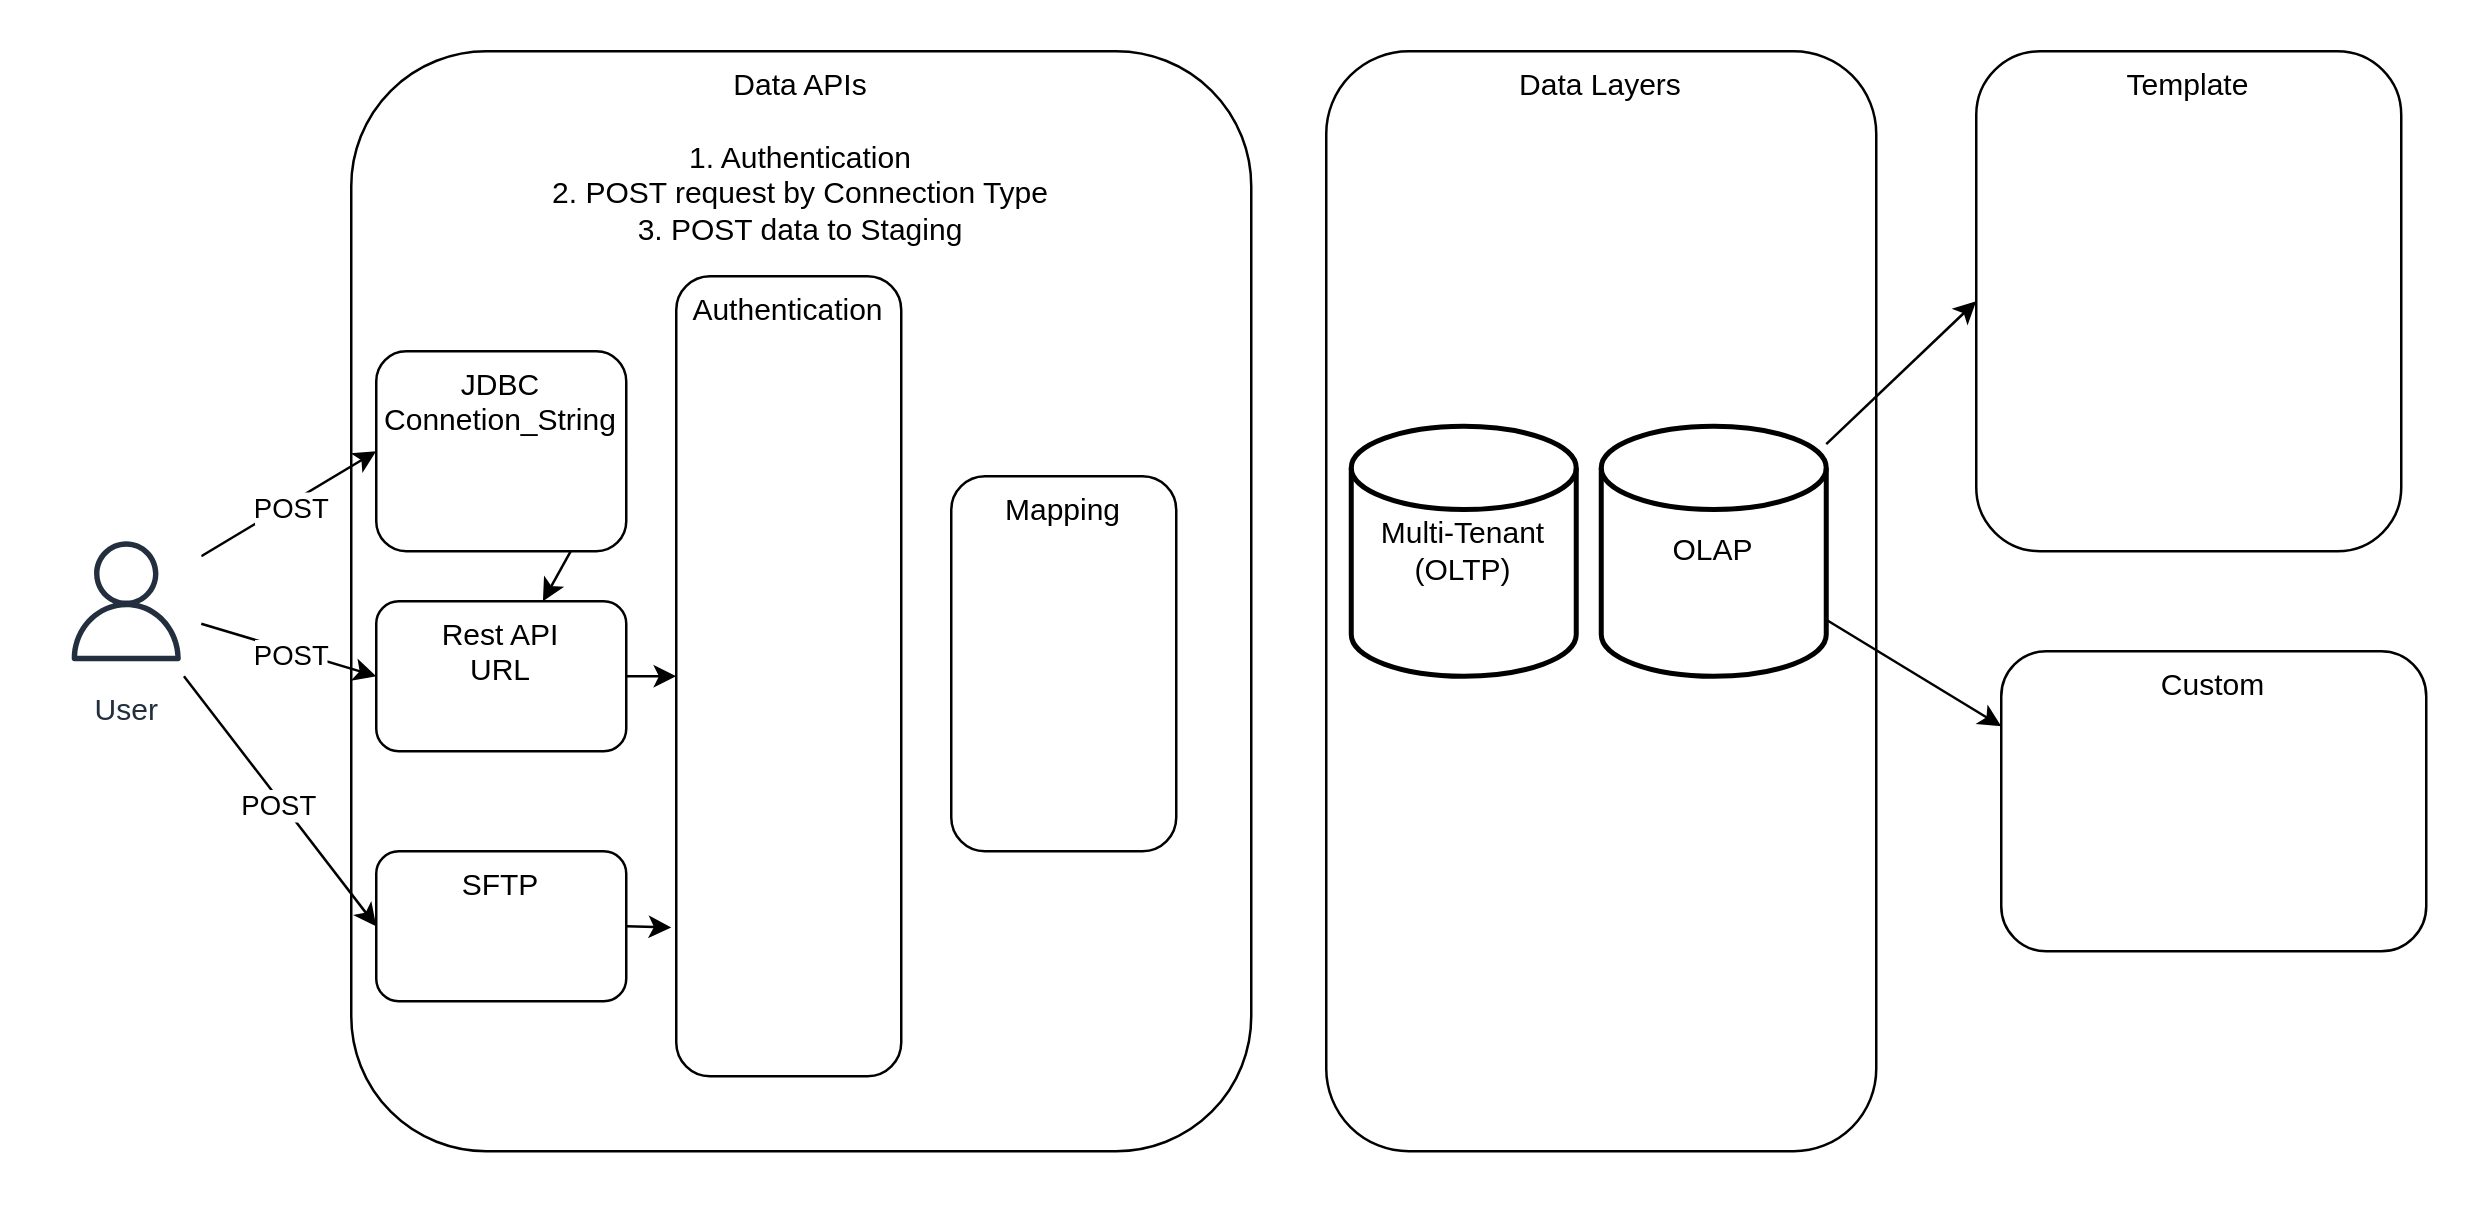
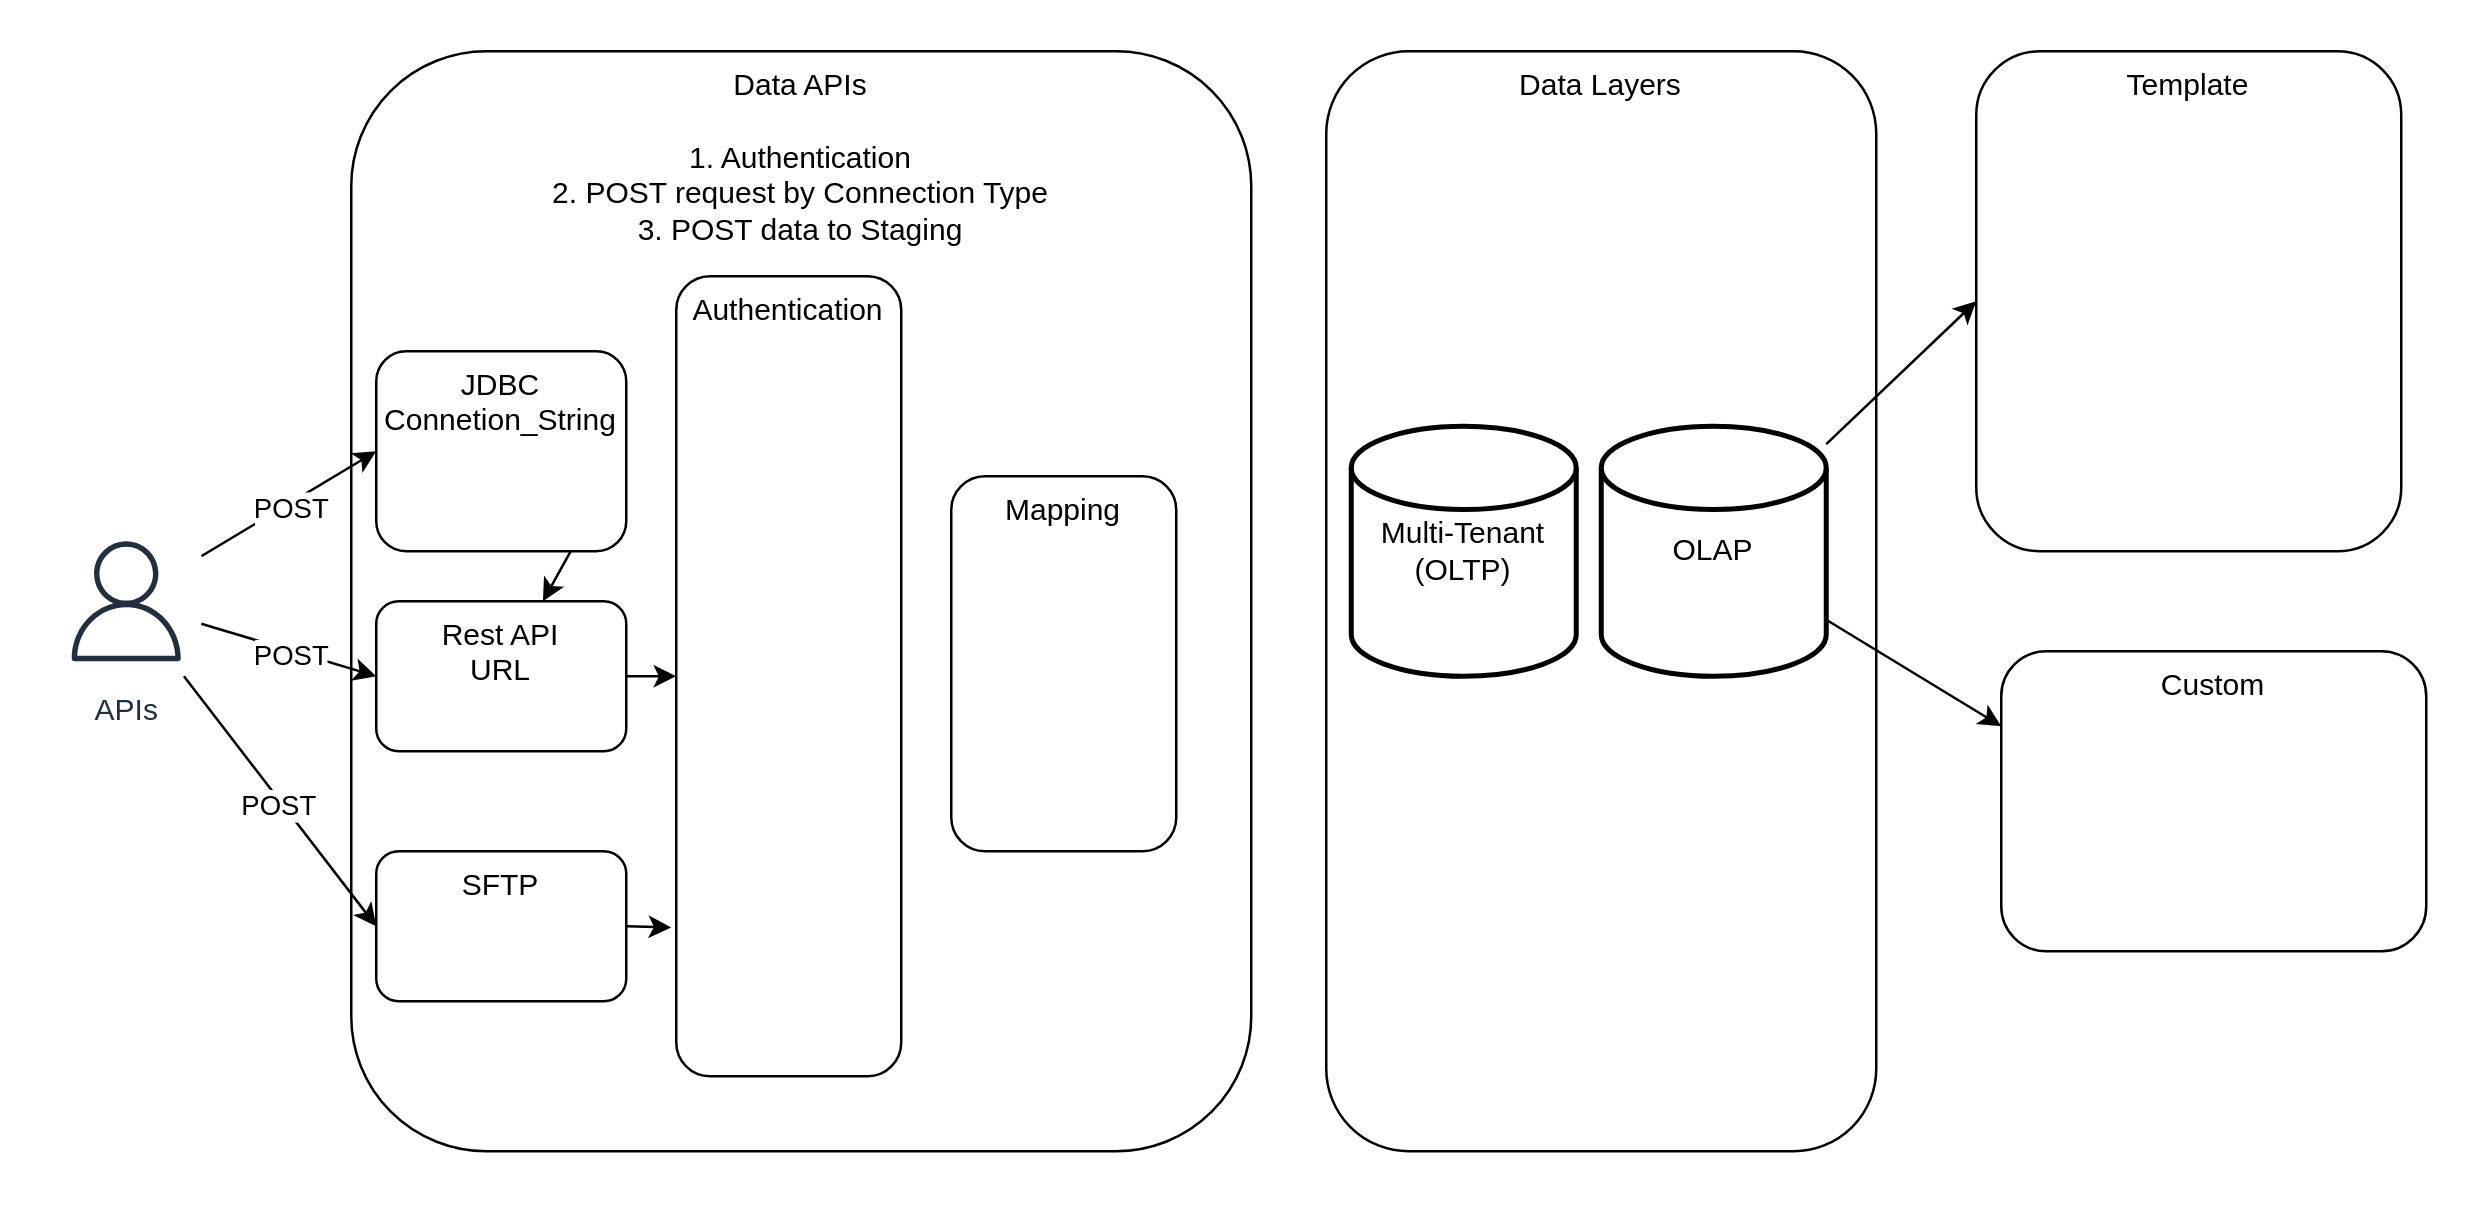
- <mxCell id="20" value="User" style="sketch=0;outlineConnect=0;fontColor=#232F3E;gradientColor=none;strokeColor=#232F3E;fillColor=#ffffff;dashed=0;verticalLabelPosition=bottom;verticalAlign=top;align=center;html=1;fontSize=12;fontStyle=0;aspect=fixed;shape=mxgraph.aws4.resourceIcon;resIcon=mxgraph.aws4.user;" parent="1" vertex="1"><mxGeometry x="20" y="210" width="60" height="60" as="geometry" /></mxCell>
+ <mxCell id="20" value="APIs" style="sketch=0;outlineConnect=0;fontColor=#232F3E;gradientColor=none;strokeColor=#232F3E;fillColor=#ffffff;dashed=0;verticalLabelPosition=bottom;verticalAlign=top;align=center;html=1;fontSize=12;fontStyle=0;aspect=fixed;shape=mxgraph.aws4.resourceIcon;resIcon=mxgraph.aws4.user;" parent="1" vertex="1"><mxGeometry x="20" y="210" width="60" height="60" as="geometry" /></mxCell>
